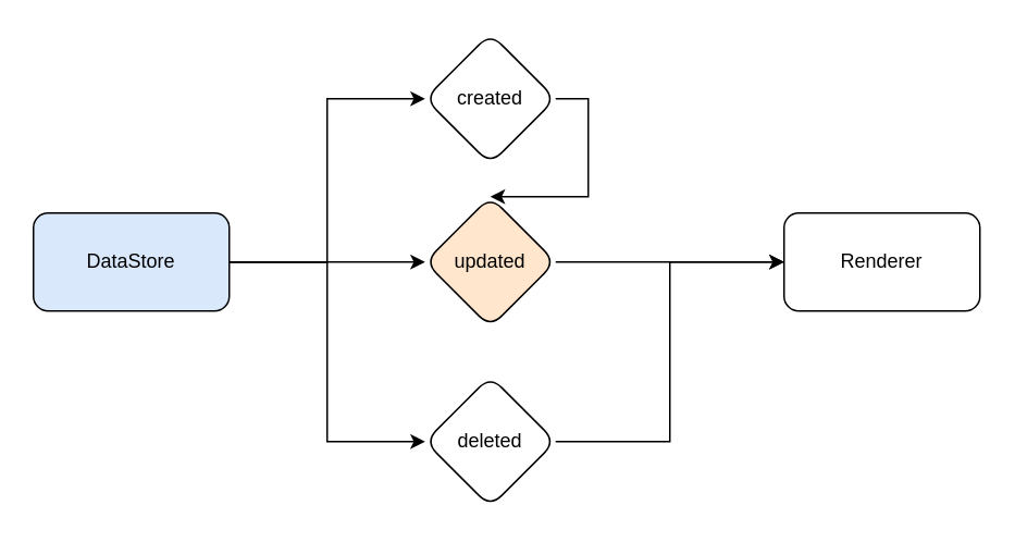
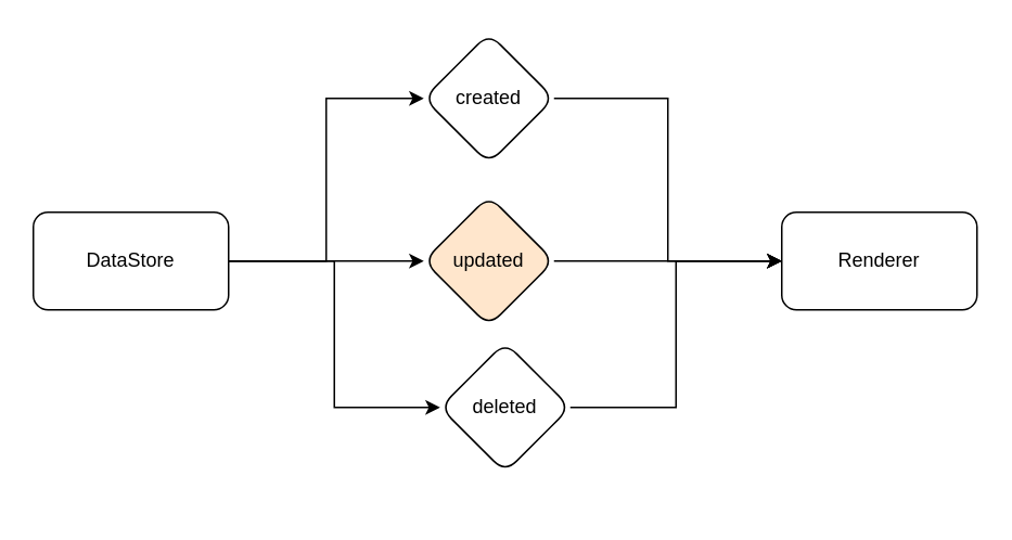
- <mxCell id="6" style="edgeStyle=orthogonalEdgeStyle;rounded=0;orthogonalLoop=1;jettySize=auto;html=1;exitX=1;exitY=0.5;exitDx=0;exitDy=0;" edge="1" parent="1" source="7" target="9"><mxGeometry relative="1" as="geometry" /></mxCell>
+ <mxCell id="6" style="edgeStyle=orthogonalEdgeStyle;rounded=0;orthogonalLoop=1;jettySize=auto;html=1;exitX=1;exitY=0.5;exitDx=0;exitDy=0;entryX=0;entryY=0.5;entryDx=0;entryDy=0;" edge="1" parent="1" source="7" target="12"><mxGeometry relative="1" as="geometry" /></mxCell>
- <mxCell id="5" value="DataStore" style="rounded=1;whiteSpace=wrap;html=1;fillColor=#dae8fc;" parent="1" vertex="1"><mxGeometry x="20" y="130" width="120" height="60" as="geometry" /></mxCell>
+ <mxCell id="5" value="DataStore" style="rounded=1;whiteSpace=wrap;html=1;" parent="1" vertex="1"><mxGeometry x="20" y="130" width="120" height="60" as="geometry" /></mxCell>
- <mxCell id="11" value="deleted" style="rhombus;whiteSpace=wrap;html=1;rounded=1;" parent="1" vertex="1"><mxGeometry x="260" y="230" width="80" height="80" as="geometry" /></mxCell>
+ <mxCell id="11" value="deleted" style="rhombus;whiteSpace=wrap;html=1;rounded=1;" parent="1" vertex="1"><mxGeometry x="270" y="210" width="80" height="80" as="geometry" /></mxCell>
